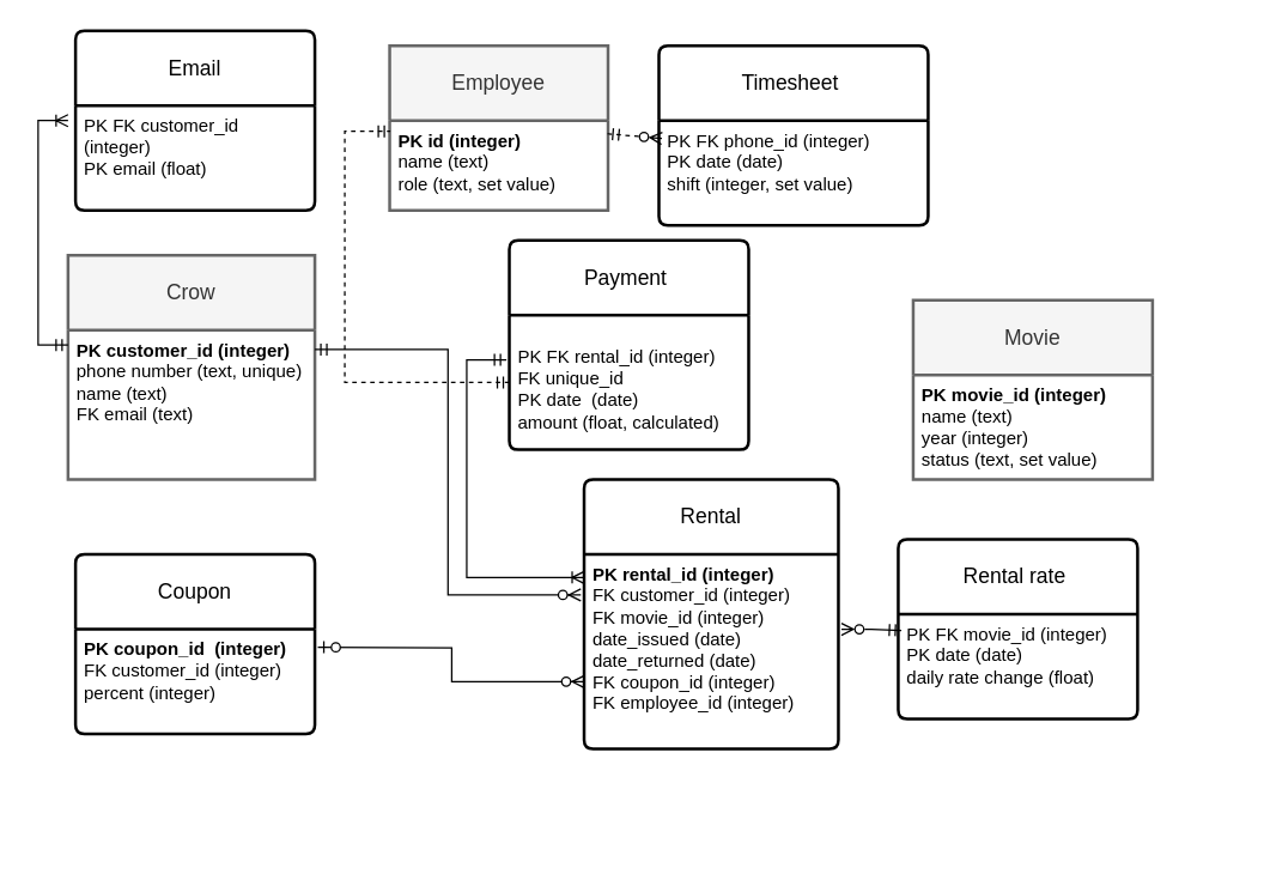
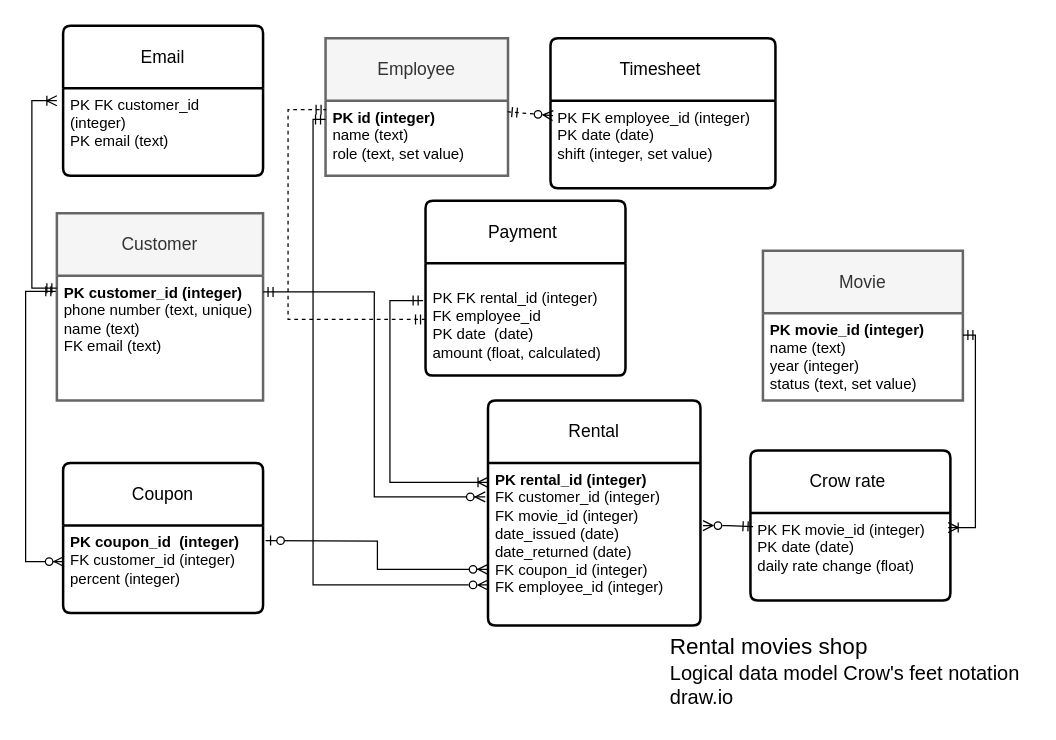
- <mxCell id="17" value="&lt;div&gt;&lt;span style=&quot;background-color: transparent; color: light-dark(rgb(0, 0, 0), rgb(255, 255, 255));&quot;&gt;PK FK customer_id (integer)&lt;/span&gt;&lt;/div&gt;&lt;div&gt;&lt;span style=&quot;background-color: transparent; color: light-dark(rgb(0, 0, 0), rgb(255, 255, 255));&quot;&gt;PK email (float)&amp;nbsp;&lt;/span&gt;&lt;/div&gt;" style="align=left;strokeColor=none;fillColor=none;spacingLeft=4;spacingRight=4;fontSize=12;verticalAlign=top;resizable=0;rotatable=0;part=1;html=1;whiteSpace=wrap;" vertex="1" parent="16"><mxGeometry y="50" width="160" height="70" as="geometry" /></mxCell>
+ <mxCell id="17" value="&lt;div&gt;&lt;span style=&quot;background-color: transparent; color: light-dark(rgb(0, 0, 0), rgb(255, 255, 255));&quot;&gt;PK FK customer_id (integer)&lt;/span&gt;&lt;/div&gt;&lt;div&gt;&lt;span style=&quot;background-color: transparent; color: light-dark(rgb(0, 0, 0), rgb(255, 255, 255));&quot;&gt;PK email (text)&amp;nbsp;&lt;/span&gt;&lt;/div&gt;" style="align=left;strokeColor=none;fillColor=none;spacingLeft=4;spacingRight=4;fontSize=12;verticalAlign=top;resizable=0;rotatable=0;part=1;html=1;whiteSpace=wrap;" vertex="1" parent="16"><mxGeometry y="50" width="160" height="70" as="geometry" /></mxCell>
- <mxCell id="27" value="PK FK phone_id (integer)&lt;div&gt;PK date (date)&lt;/div&gt;&lt;div&gt;shift (integer, set value)&lt;/div&gt;" style="align=left;strokeColor=none;fillColor=none;spacingLeft=4;spacingRight=4;fontSize=12;verticalAlign=top;resizable=0;rotatable=0;part=1;html=1;whiteSpace=wrap;" vertex="1" parent="26"><mxGeometry y="50" width="180" height="70" as="geometry" /></mxCell>
+ <mxCell id="27" value="PK FK employee_id (integer)&lt;div&gt;PK date (date)&lt;/div&gt;&lt;div&gt;shift (integer, set value)&lt;/div&gt;" style="align=left;strokeColor=none;fillColor=none;spacingLeft=4;spacingRight=4;fontSize=12;verticalAlign=top;resizable=0;rotatable=0;part=1;html=1;whiteSpace=wrap;" vertex="1" parent="26"><mxGeometry y="50" width="180" height="70" as="geometry" /></mxCell>
- <mxCell id="2" value="Crow" style="swimlane;childLayout=stackLayout;horizontal=1;startSize=50;horizontalStack=0;fontSize=14;fontStyle=0;strokeWidth=2;resizeParent=0;resizeLast=1;shadow=0;dashed=0;align=center;arcSize=4;whiteSpace=wrap;html=1;fillColor=#f5f5f5;fontColor=#333333;strokeColor=#666666;" parent="1" vertex="1"><mxGeometry x="45" y="170" width="165" height="150" as="geometry" /></mxCell>
+ <mxCell id="2" value="Customer" style="swimlane;childLayout=stackLayout;horizontal=1;startSize=50;horizontalStack=0;fontSize=14;fontStyle=0;strokeWidth=2;resizeParent=0;resizeLast=1;shadow=0;dashed=0;align=center;arcSize=4;whiteSpace=wrap;html=1;fillColor=#f5f5f5;fontColor=#333333;strokeColor=#666666;" parent="1" vertex="1"><mxGeometry x="45" y="170" width="165" height="150" as="geometry" /></mxCell>
- <mxCell id="23" value="&lt;br&gt;&lt;div&gt;PK FK rental_id (integer)&lt;/div&gt;&lt;div&gt;FK unique_id&amp;nbsp;&lt;/div&gt;&lt;div&gt;PK date&amp;nbsp; (date)&lt;/div&gt;&lt;div&gt;amount (float, calculated)&lt;/div&gt;" style="align=left;strokeColor=none;fillColor=none;spacingLeft=4;spacingRight=4;fontSize=12;verticalAlign=top;resizable=0;rotatable=0;part=1;html=1;whiteSpace=wrap;" vertex="1" parent="22"><mxGeometry y="50" width="160" height="90" as="geometry" /></mxCell>
+ <mxCell id="23" value="&lt;br&gt;&lt;div&gt;PK FK rental_id (integer)&lt;/div&gt;&lt;div&gt;FK employee_id&amp;nbsp;&lt;/div&gt;&lt;div&gt;PK date&amp;nbsp; (date)&lt;/div&gt;&lt;div&gt;amount (float, calculated)&lt;/div&gt;" style="align=left;strokeColor=none;fillColor=none;spacingLeft=4;spacingRight=4;fontSize=12;verticalAlign=top;resizable=0;rotatable=0;part=1;html=1;whiteSpace=wrap;" vertex="1" parent="22"><mxGeometry y="50" width="160" height="90" as="geometry" /></mxCell>
+ <mxCell id="30" value="" style="edgeStyle=elbowEdgeStyle;fontSize=12;html=1;endArrow=ERmandOne;startArrow=ERzeroToMany;rounded=0;exitX=0;exitY=0.75;exitDx=0;exitDy=0;startFill=0;entryX=0;entryY=0.25;entryDx=0;entryDy=0;" edge="1" parent="1" source="7" target="19"><mxGeometry width="100" height="100" relative="1" as="geometry"><mxPoint x="270" y="320" as="sourcePoint" /><mxPoint x="240" y="120" as="targetPoint" /><Array as="points"><mxPoint x="250" y="180" /><mxPoint x="230" y="150" /><mxPoint x="220" y="230" /></Array></mxGeometry></mxCell>
+ <mxCell id="24" value="" style="edgeStyle=elbowEdgeStyle;fontSize=12;html=1;endArrow=ERzeroToMany;startArrow=ERmandOne;rounded=0;exitX=-0.005;exitY=0.125;exitDx=0;exitDy=0;exitPerimeter=0;entryX=0.005;entryY=0.411;entryDx=0;entryDy=0;entryPerimeter=0;" parent="1" source="3" edge="1" target="5"><mxGeometry width="100" height="100" relative="1" as="geometry"><mxPoint x="40" y="230" as="sourcePoint" /><mxPoint x="40" y="440" as="targetPoint" /><Array as="points"><mxPoint x="20" y="340" /></Array></mxGeometry></mxCell>
+ <mxCell id="14" value="" style="edgeStyle=orthogonalEdgeStyle;fontSize=12;html=1;endArrow=ERoneToMany;startArrow=ERmandOne;rounded=0;entryX=0.989;entryY=0.166;entryDx=0;entryDy=0;entryPerimeter=0;exitX=1;exitY=0.25;exitDx=0;exitDy=0;" parent="1" source="9" target="11" edge="1"><mxGeometry width="100" height="100" relative="1" as="geometry"><mxPoint x="490" y="210" as="sourcePoint" /><mxPoint x="590" y="110" as="targetPoint" /><Array as="points"><mxPoint x="780" y="268" /><mxPoint x="780" y="422" /></Array></mxGeometry></mxCell>
- <mxCell id="10" value="Rental rate&amp;nbsp;" style="swimlane;childLayout=stackLayout;horizontal=1;startSize=50;horizontalStack=0;rounded=1;fontSize=14;fontStyle=0;strokeWidth=2;resizeParent=0;resizeLast=1;shadow=0;dashed=0;align=center;arcSize=4;whiteSpace=wrap;html=1;" parent="1" vertex="1"><mxGeometry x="600" y="360" width="160" height="120" as="geometry" /></mxCell>
+ <mxCell id="10" value="Crow rate&amp;nbsp;" style="swimlane;childLayout=stackLayout;horizontal=1;startSize=50;horizontalStack=0;rounded=1;fontSize=14;fontStyle=0;strokeWidth=2;resizeParent=0;resizeLast=1;shadow=0;dashed=0;align=center;arcSize=4;whiteSpace=wrap;html=1;" parent="1" vertex="1"><mxGeometry x="600" y="360" width="160" height="120" as="geometry" /></mxCell>
+ <mxCell id="15" value="&lt;font face=&quot;Helvetica&quot; style=&quot;font-size: 18px;&quot;&gt;Rental movies shop&amp;nbsp;&lt;/font&gt;&lt;div&gt;&lt;font face=&quot;Helvetica&quot; size=&quot;3&quot;&gt;Logical data model&amp;nbsp;&lt;span style=&quot;background-color: rgb(255, 255, 255);&quot;&gt;Crow's feet notation&lt;/span&gt;&lt;/font&gt;&lt;/div&gt;&lt;div&gt;&lt;font face=&quot;Helvetica&quot; size=&quot;3&quot;&gt;&lt;span style=&quot;background-color: rgb(255, 255, 255);&quot;&gt;draw.io&lt;/span&gt;&lt;/font&gt;&lt;/div&gt;" style="text;strokeColor=none;fillColor=none;spacingLeft=4;spacingRight=4;overflow=hidden;rotatable=0;points=[[0,0.5],[1,0.5]];portConstraint=eastwest;fontSize=12;whiteSpace=wrap;html=1;" parent="1" vertex="1"><mxGeometry x="530" y="500" width="293" height="70" as="geometry" /></mxCell>
